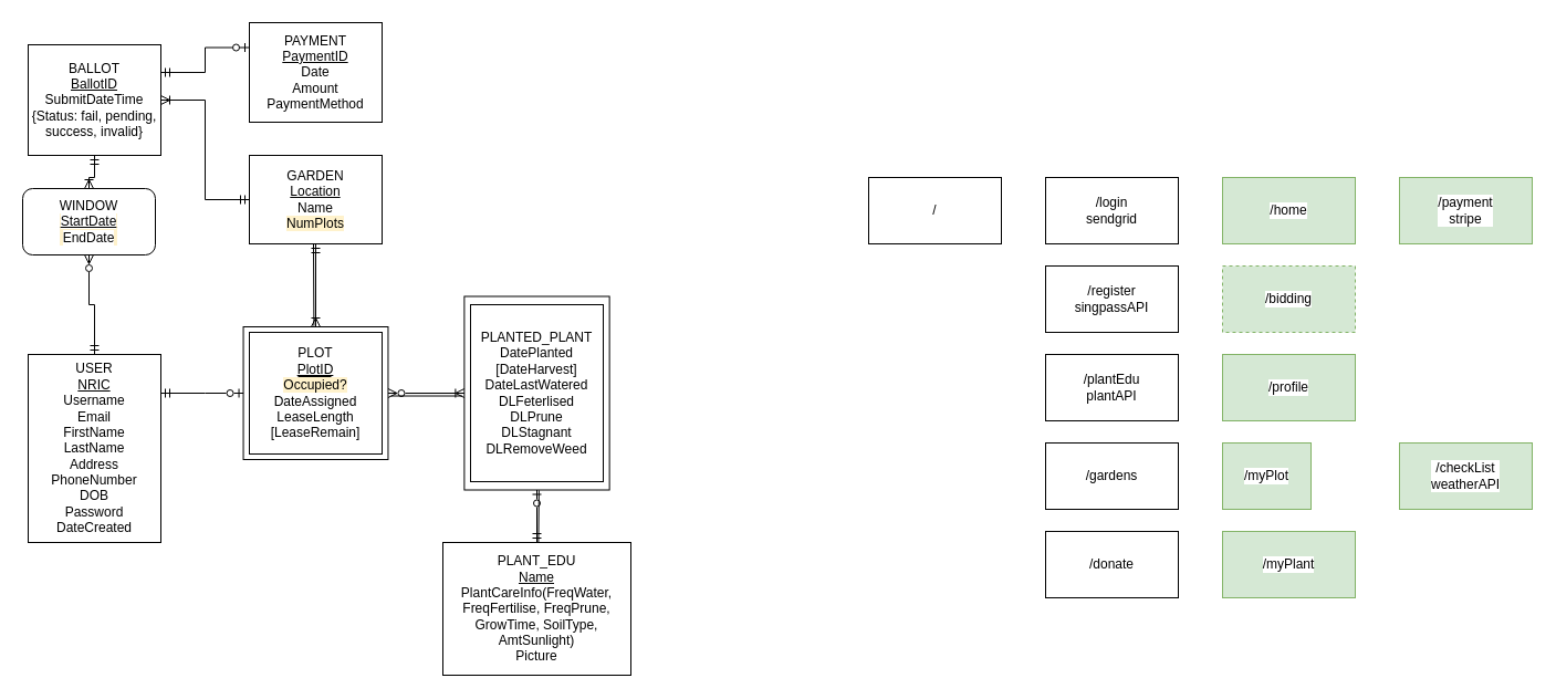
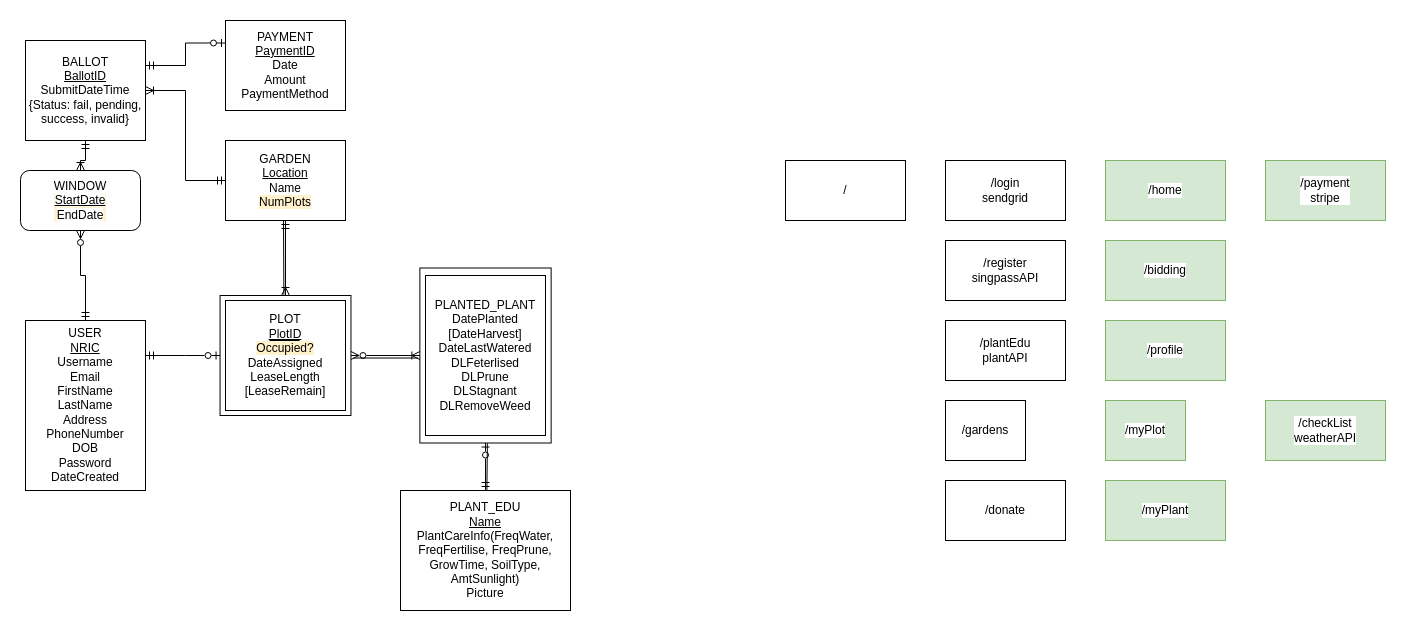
- <mxCell id="27" value="/bidding" style="rounded=0;whiteSpace=wrap;html=1;labelBackgroundColor=#FFFFFF;fillColor=#d5e8d4;strokeColor=#82b366;dashed=1;" parent="1" vertex="1"><mxGeometry x="1105" y="240" width="120" height="60" as="geometry" /></mxCell>
+ <mxCell id="27" value="/bidding" style="rounded=0;whiteSpace=wrap;html=1;labelBackgroundColor=#FFFFFF;fillColor=#d5e8d4;strokeColor=#82b366;" parent="1" vertex="1"><mxGeometry x="1105" y="240" width="120" height="60" as="geometry" /></mxCell>
- <mxCell id="34" value="/gardens" style="rounded=0;whiteSpace=wrap;html=1;labelBackgroundColor=#FFFFFF;" parent="1" vertex="1"><mxGeometry x="945" y="400" width="120" height="60" as="geometry" /></mxCell>
+ <mxCell id="34" value="/gardens" style="rounded=0;whiteSpace=wrap;html=1;labelBackgroundColor=#FFFFFF;" parent="1" vertex="1"><mxGeometry x="945" y="400" width="80" height="60" as="geometry" /></mxCell>
